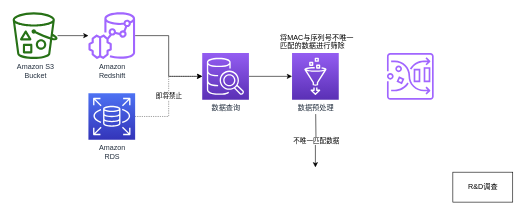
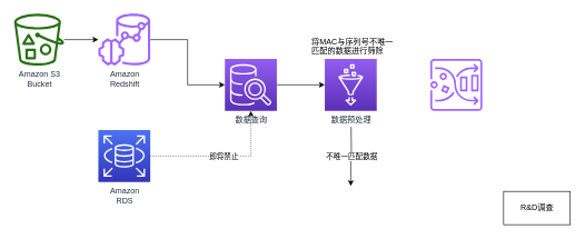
- <mxCell id="7" value="Amazon&lt;br&gt;RDS" style="sketch=0;points=[[0,0,0],[0.25,0,0],[0.5,0,0],[0.75,0,0],[1,0,0],[0,1,0],[0.25,1,0],[0.5,1,0],[0.75,1,0],[1,1,0],[0,0.25,0],[0,0.5,0],[0,0.75,0],[1,0.25,0],[1,0.5,0],[1,0.75,0]];outlineConnect=0;fontColor=#232F3E;gradientColor=#4D72F3;gradientDirection=north;fillColor=#3334B9;strokeColor=#ffffff;dashed=0;verticalLabelPosition=bottom;verticalAlign=top;align=center;html=1;fontSize=12;fontStyle=0;aspect=fixed;shape=mxgraph.aws4.resourceIcon;resIcon=mxgraph.aws4.rds;" vertex="1" parent="1"><mxGeometry x="146.5" y="155" width="78" height="78" as="geometry" /></mxCell>
+ <mxCell id="7" value="Amazon&lt;br&gt;RDS" style="sketch=0;points=[[0,0,0],[0.25,0,0],[0.5,0,0],[0.75,0,0],[1,0,0],[0,1,0],[0.25,1,0],[0.5,1,0],[0.75,1,0],[1,1,0],[0,0.25,0],[0,0.5,0],[0,0.75,0],[1,0.25,0],[1,0.5,0],[1,0.75,0]];outlineConnect=0;fontColor=#232F3E;gradientColor=#4D72F3;gradientDirection=north;fillColor=#3334B9;strokeColor=#ffffff;dashed=0;verticalLabelPosition=bottom;verticalAlign=top;align=center;html=1;fontSize=12;fontStyle=0;aspect=fixed;shape=mxgraph.aws4.resourceIcon;resIcon=mxgraph.aws4.rds;" vertex="1" parent="1"><mxGeometry x="146.5" y="195" width="78" height="78" as="geometry" /></mxCell>
